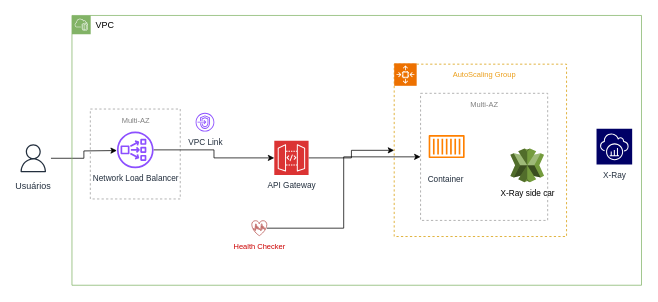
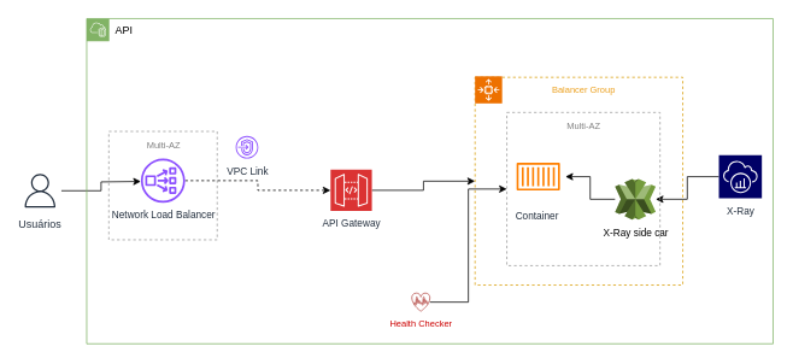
- <mxCell id="11" value="VPC" style="points=[[0,0],[0.25,0],[0.5,0],[0.75,0],[1,0],[1,0.25],[1,0.5],[1,0.75],[1,1],[0.75,1],[0.5,1],[0.25,1],[0,1],[0,0.75],[0,0.5],[0,0.25]];outlineConnect=0;html=1;whiteSpace=wrap;fontSize=12;fontStyle=0;container=1;pointerEvents=0;collapsible=0;recursiveResize=0;shape=mxgraph.aws4.group;grIcon=mxgraph.aws4.group_vpc2;strokeColor=#82b366;fillColor=none;verticalAlign=top;align=left;spacingLeft=30;dashed=0;" vertex="1" parent="1"><mxGeometry x="95" y="20.13" width="760" height="360" as="geometry" /></mxCell>
+ <mxCell id="11" value="API" style="points=[[0,0],[0.25,0],[0.5,0],[0.75,0],[1,0],[1,0.25],[1,0.5],[1,0.75],[1,1],[0.75,1],[0.5,1],[0.25,1],[0,1],[0,0.75],[0,0.5],[0,0.25]];outlineConnect=0;html=1;whiteSpace=wrap;fontSize=12;fontStyle=0;container=1;pointerEvents=0;collapsible=0;recursiveResize=0;shape=mxgraph.aws4.group;grIcon=mxgraph.aws4.group_vpc2;strokeColor=#82b366;fillColor=none;verticalAlign=top;align=left;spacingLeft=30;dashed=0;" vertex="1" parent="1"><mxGeometry x="95" y="20.13" width="760" height="360" as="geometry" /></mxCell>
- <mxCell id="17" value="&lt;font style=&quot;font-size: 10px;&quot; color=&quot;#eb9f1c&quot;&gt;AutoScaling Group&lt;/font&gt;" style="text;html=1;align=center;verticalAlign=middle;resizable=0;points=[];autosize=1;strokeColor=none;fillColor=none;" vertex="1" parent="11"><mxGeometry x="495" y="63.87" width="110" height="30" as="geometry" /></mxCell>
+ <mxCell id="17" value="&lt;font style=&quot;font-size: 10px;&quot; color=&quot;#eb9f1c&quot;&gt;Balancer Group&lt;/font&gt;" style="text;html=1;align=center;verticalAlign=middle;resizable=0;points=[];autosize=1;strokeColor=none;fillColor=none;" vertex="1" parent="11"><mxGeometry x="495" y="63.87" width="110" height="30" as="geometry" /></mxCell>
- <mxCell id="8" style="edgeStyle=orthogonalEdgeStyle;rounded=0;orthogonalLoop=1;jettySize=auto;html=1;" edge="1" parent="1" source="9" target="7"><mxGeometry relative="1" as="geometry" /></mxCell>
+ <mxCell id="8" style="edgeStyle=orthogonalEdgeStyle;rounded=0;orthogonalLoop=1;jettySize=auto;html=1;dashed=1;" edge="1" parent="1" source="9" target="7"><mxGeometry relative="1" as="geometry" /></mxCell>
+ <mxCell id="19" value="" style="edgeStyle=orthogonalEdgeStyle;rounded=0;orthogonalLoop=1;jettySize=auto;html=1;" edge="1" parent="11" source="20" target="15"><mxGeometry relative="1" as="geometry" /></mxCell>
+ <mxCell id="14" value="" style="edgeStyle=orthogonalEdgeStyle;rounded=0;orthogonalLoop=1;jettySize=auto;html=1;" edge="1" parent="11" source="15" target="16"><mxGeometry relative="1" as="geometry" /></mxCell>
- <mxCell id="22" value="&lt;font color=&quot;#cc0000&quot; style=&quot;font-size: 10px;&quot;&gt;Health Checker&lt;/font&gt;" style="shape=mxgraph.signs.healthcare.cardiology;html=1;pointerEvents=1;fillColor=none;strokeColor=#b85450;verticalLabelPosition=bottom;verticalAlign=top;align=center;" vertex="1" parent="11"><mxGeometry x="240" y="273.87" width="20" height="20" as="geometry" /></mxCell>
+ <mxCell id="22" value="&lt;font color=&quot;#cc0000&quot; style=&quot;font-size: 10px;&quot;&gt;Health Checker&lt;/font&gt;" style="shape=mxgraph.signs.healthcare.cardiology;html=1;pointerEvents=1;fillColor=none;strokeColor=#b85450;verticalLabelPosition=bottom;verticalAlign=top;align=center;" vertex="1" parent="11"><mxGeometry x="360" y="303.87" width="20" height="20" as="geometry" /></mxCell>
